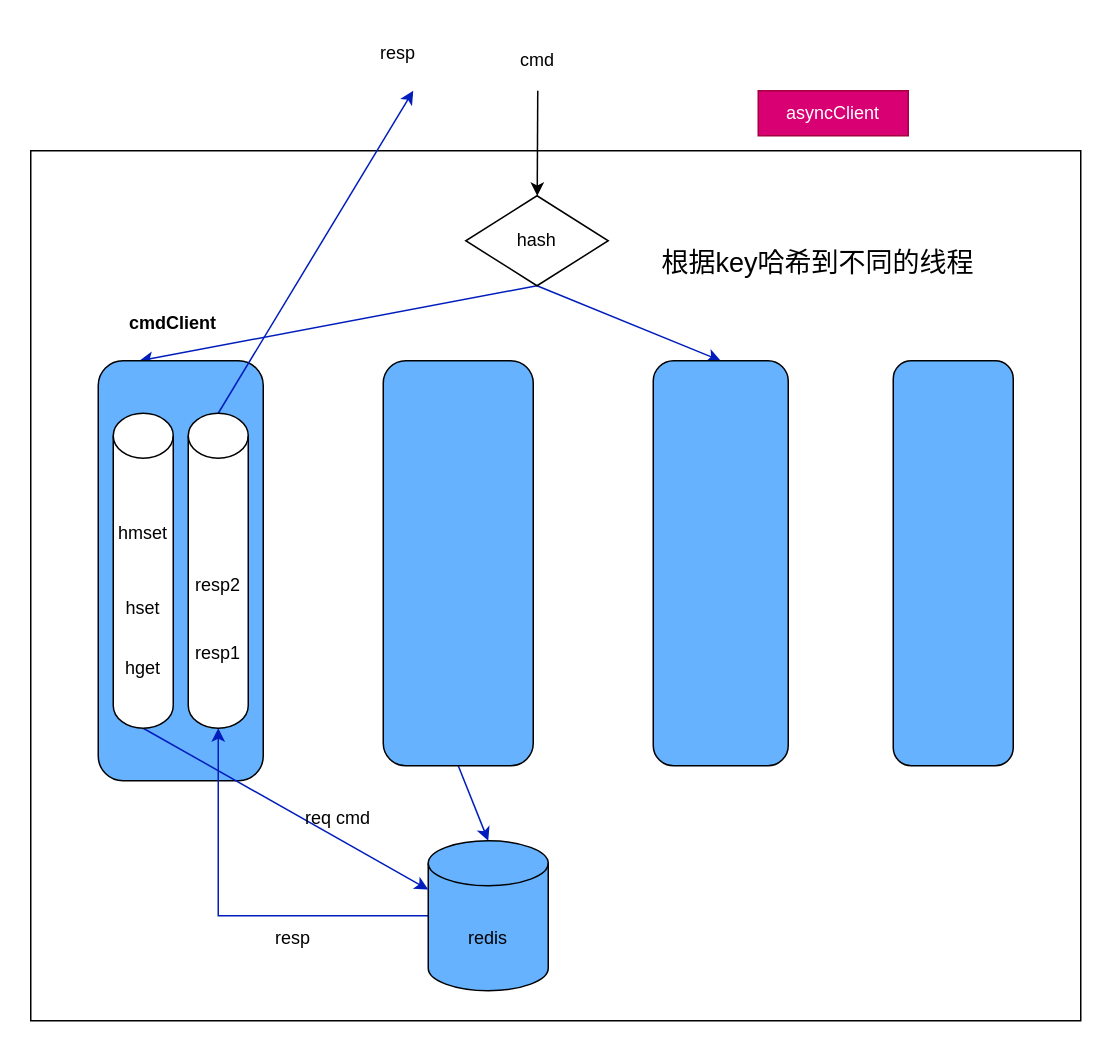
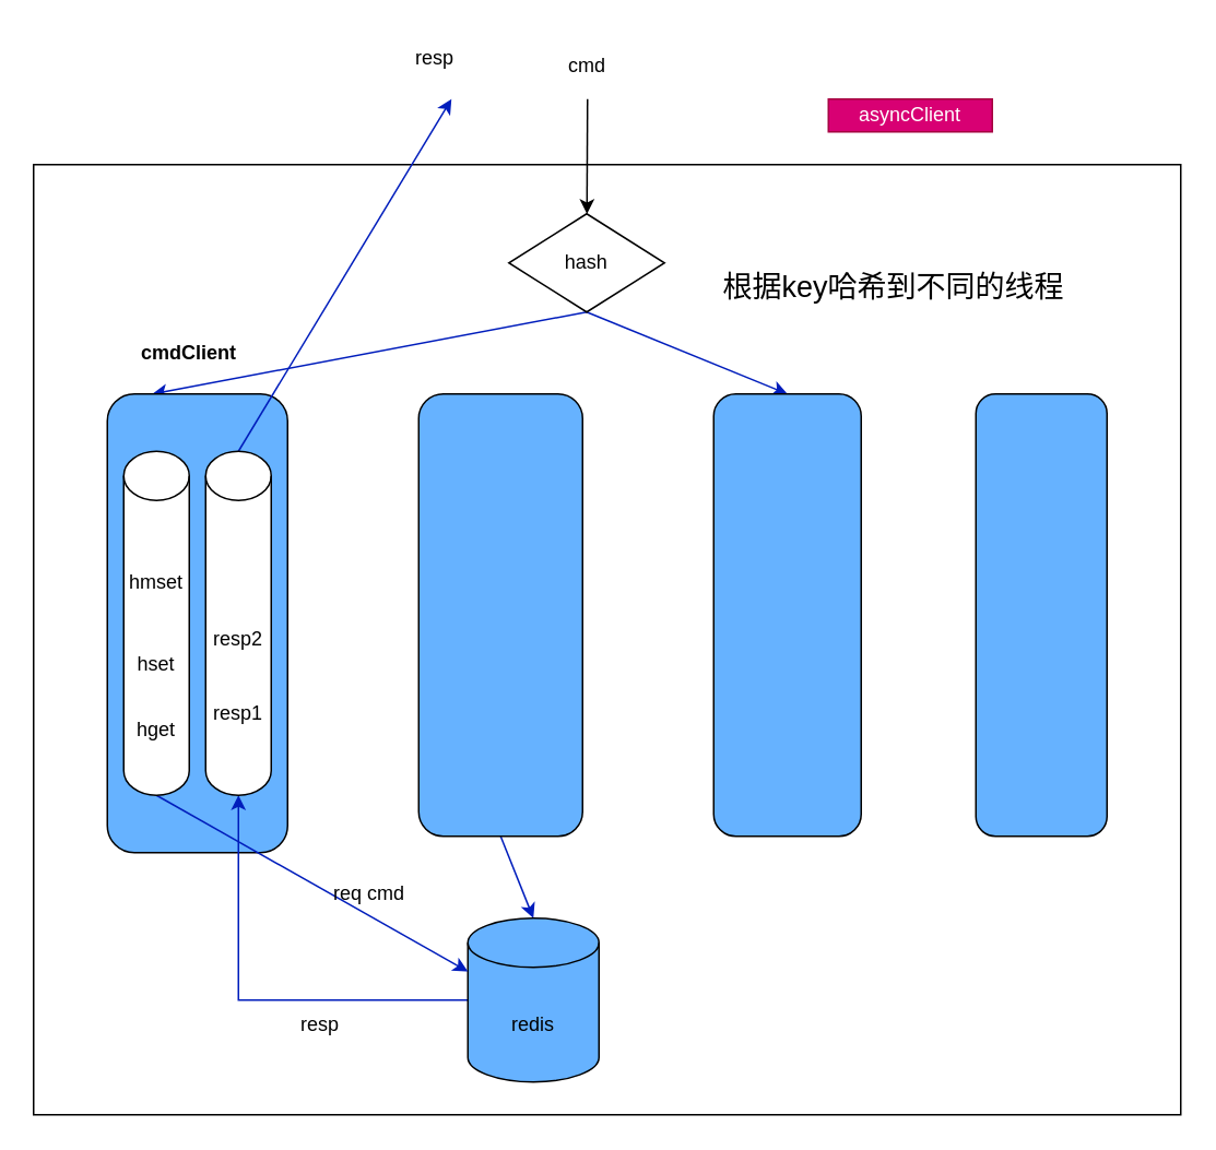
- <mxCell id="18" value="asyncClient" style="text;html=1;strokeColor=#A50040;fillColor=#d80073;align=center;verticalAlign=middle;whiteSpace=wrap;rounded=0;fontColor=#ffffff;" vertex="1" parent="1"><mxGeometry x="505" y="60" width="100" height="30" as="geometry" /></mxCell>
+ <mxCell id="18" value="asyncClient" style="text;html=1;strokeColor=#A50040;fillColor=#d80073;align=center;verticalAlign=middle;whiteSpace=wrap;rounded=0;fontColor=#ffffff;" vertex="1" parent="1"><mxGeometry x="505" y="60" width="100" height="20" as="geometry" /></mxCell>
